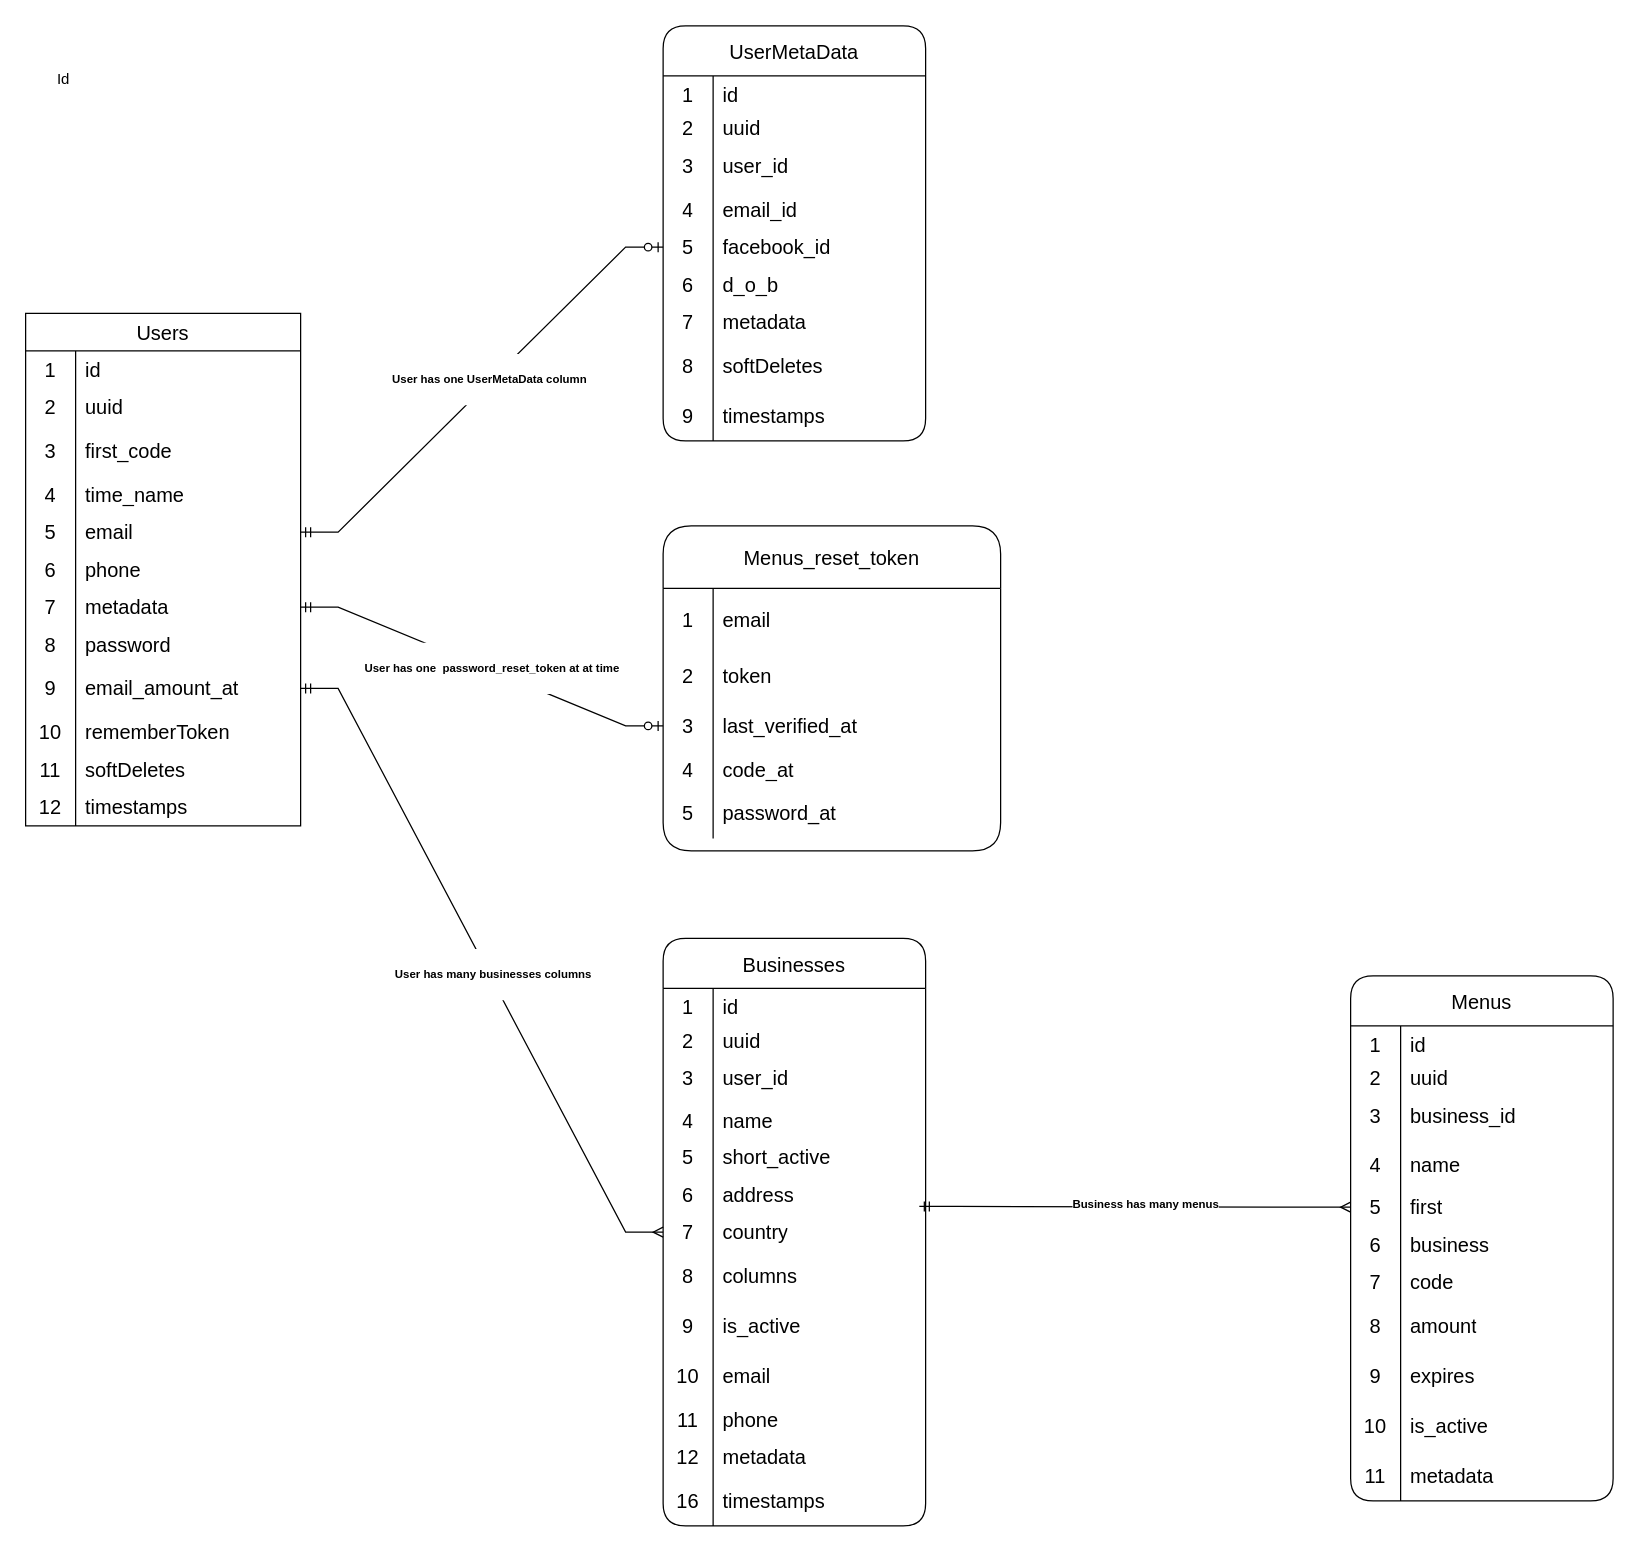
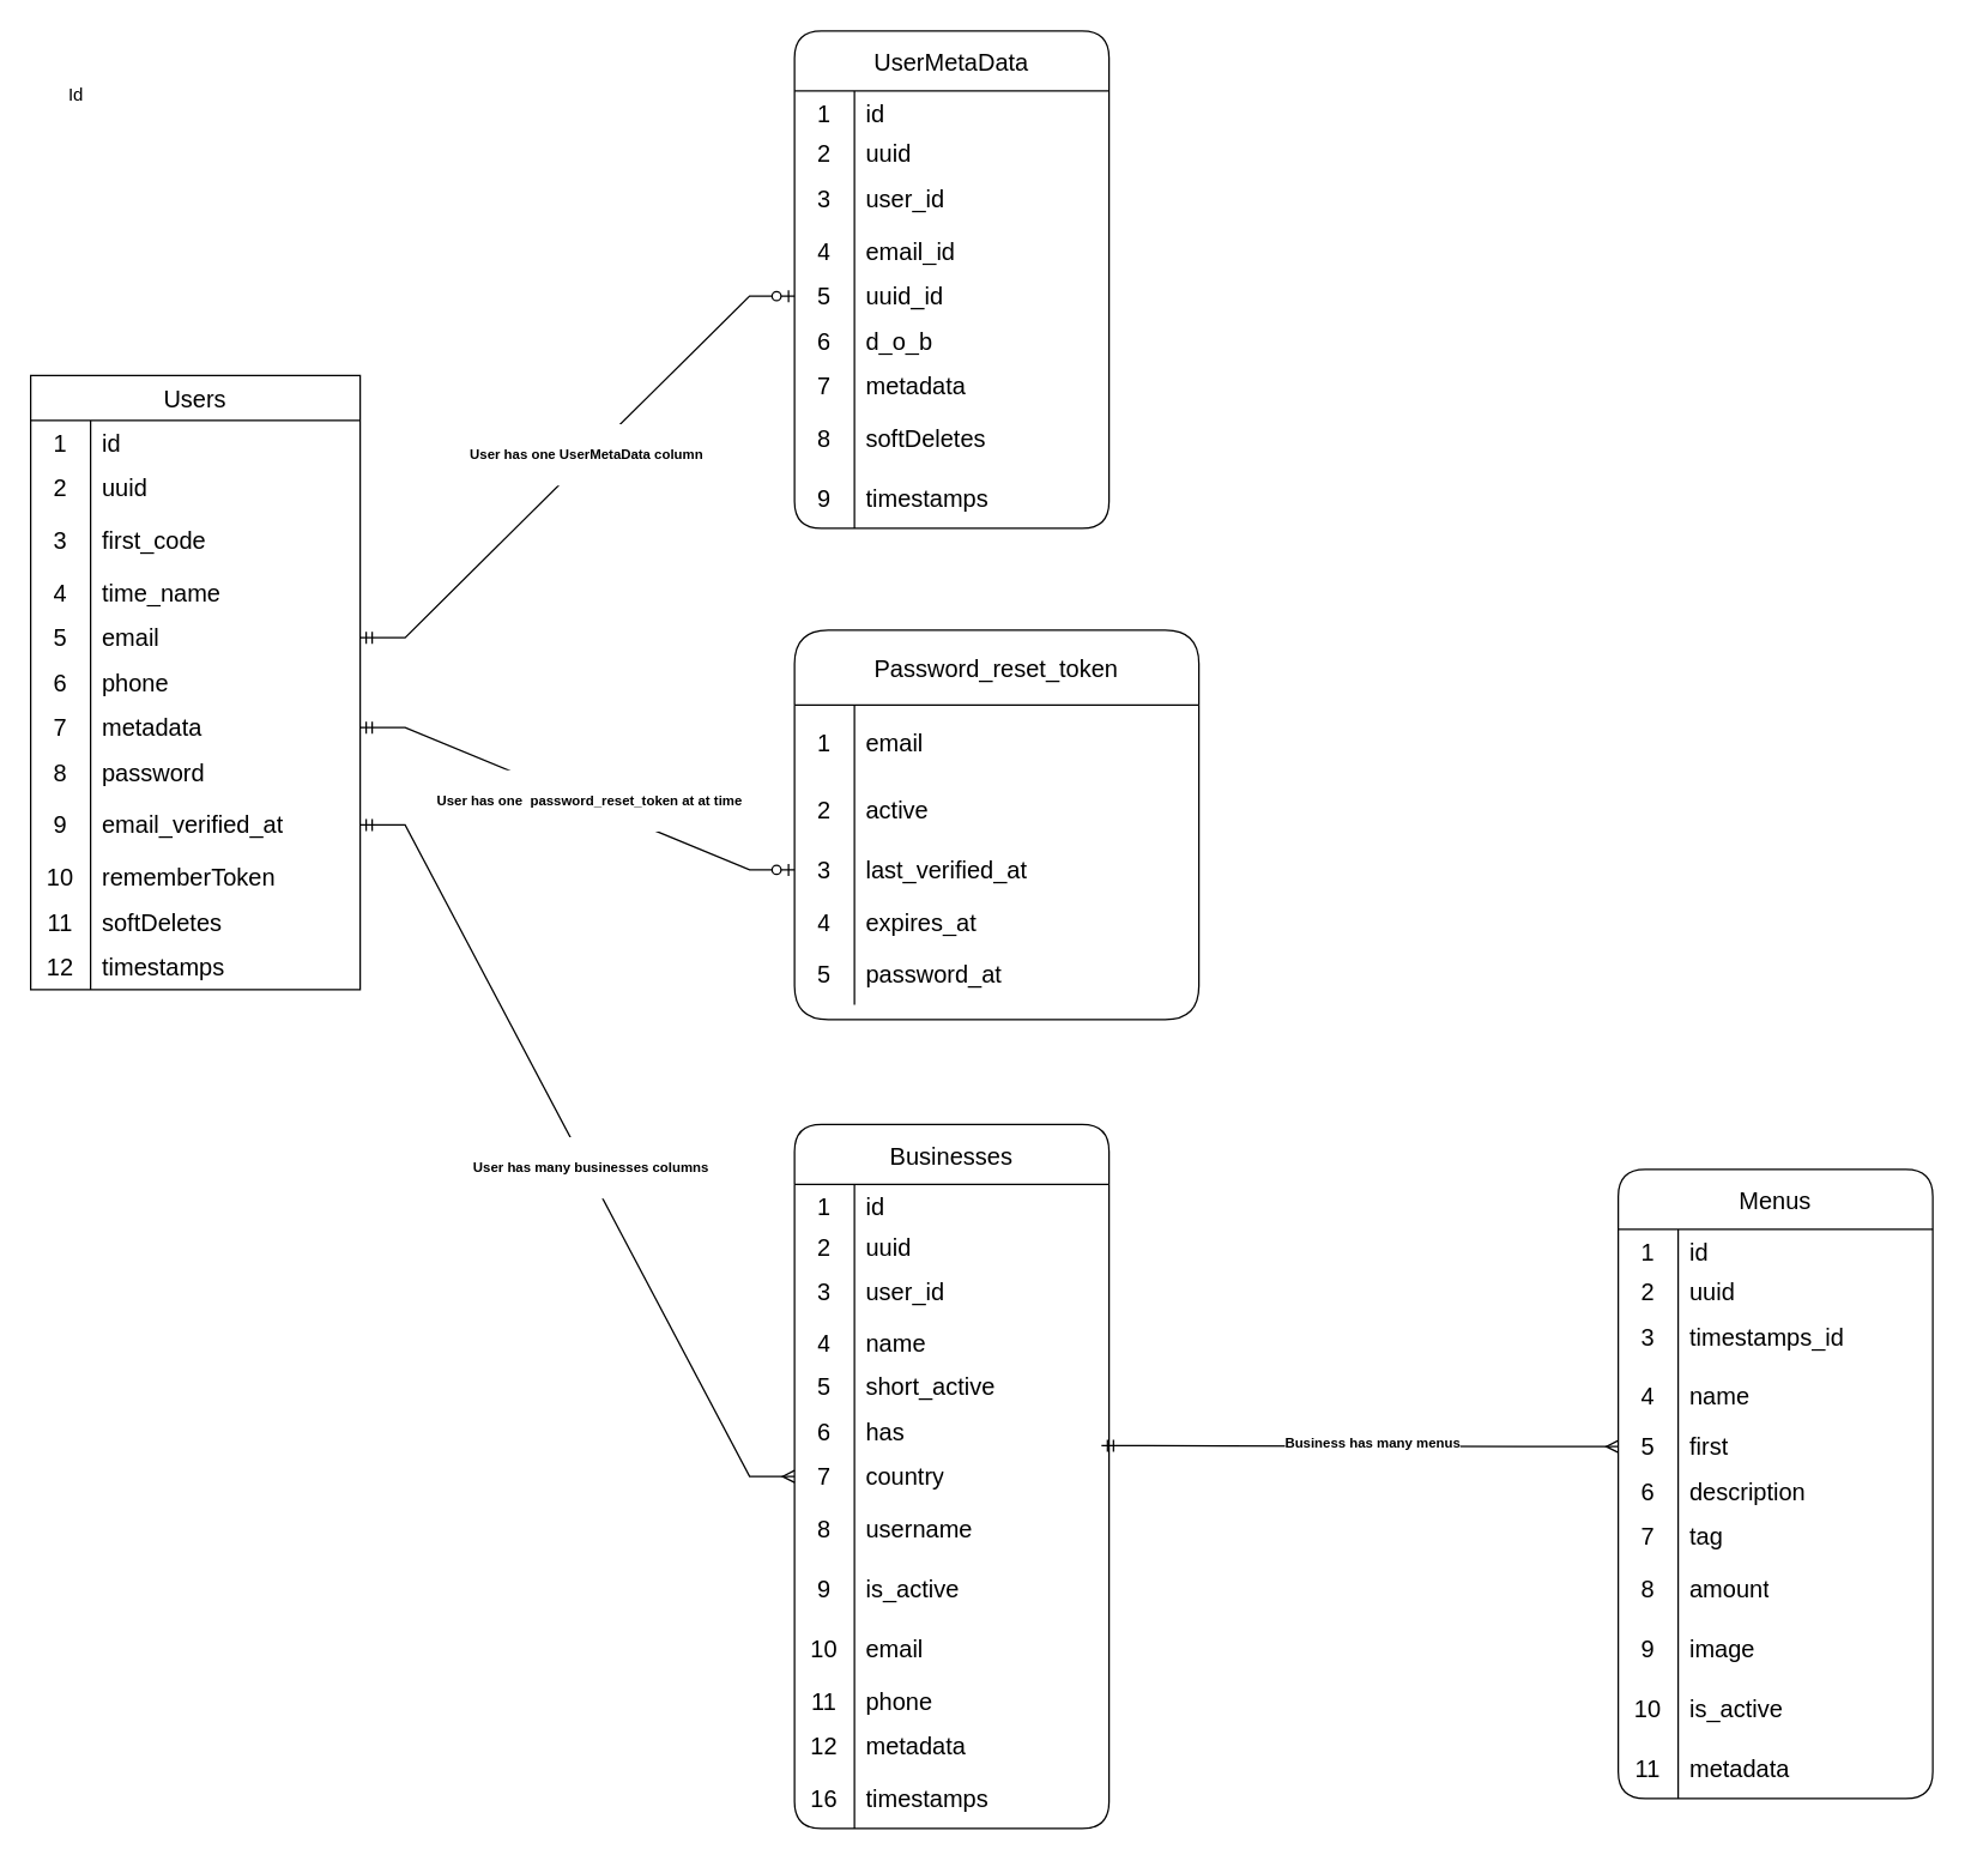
- <mxCell id="55" value="facebook_id" style="shape=partialRectangle;html=1;whiteSpace=wrap;connectable=0;fillColor=none;top=0;left=0;bottom=0;right=0;align=left;spacingLeft=6;overflow=hidden;strokeColor=inherit;fontSize=16;" parent="53" vertex="1"><mxGeometry x="40" width="170" height="30" as="geometry"><mxRectangle width="170" height="30" as="alternateBounds" /></mxGeometry></mxCell>
+ <mxCell id="55" value="uuid_id" style="shape=partialRectangle;html=1;whiteSpace=wrap;connectable=0;fillColor=none;top=0;left=0;bottom=0;right=0;align=left;spacingLeft=6;overflow=hidden;strokeColor=inherit;fontSize=16;" parent="53" vertex="1"><mxGeometry x="40" width="170" height="30" as="geometry"><mxRectangle width="170" height="30" as="alternateBounds" /></mxGeometry></mxCell>
- <mxCell id="148" value="Menus_reset_token" style="shape=table;startSize=50;container=1;collapsible=0;childLayout=tableLayout;fixedRows=1;rowLines=0;fontStyle=0;strokeColor=default;fontSize=16;rounded=1;" parent="1" vertex="1"><mxGeometry x="530" y="420" width="270" height="260" as="geometry" /></mxCell>
+ <mxCell id="148" value="Password_reset_token" style="shape=table;startSize=50;container=1;collapsible=0;childLayout=tableLayout;fixedRows=1;rowLines=0;fontStyle=0;strokeColor=default;fontSize=16;rounded=1;" parent="1" vertex="1"><mxGeometry x="530" y="420" width="270" height="260" as="geometry" /></mxCell>
- <mxCell id="154" value="token" style="shape=partialRectangle;html=1;whiteSpace=wrap;connectable=0;fillColor=none;top=0;left=0;bottom=0;right=0;align=left;spacingLeft=6;overflow=hidden;strokeColor=inherit;fontSize=16;" parent="152" vertex="1"><mxGeometry x="40" width="230" height="40" as="geometry"><mxRectangle width="230" height="40" as="alternateBounds" /></mxGeometry></mxCell>
+ <mxCell id="154" value="active" style="shape=partialRectangle;html=1;whiteSpace=wrap;connectable=0;fillColor=none;top=0;left=0;bottom=0;right=0;align=left;spacingLeft=6;overflow=hidden;strokeColor=inherit;fontSize=16;" parent="152" vertex="1"><mxGeometry x="40" width="230" height="40" as="geometry"><mxRectangle width="230" height="40" as="alternateBounds" /></mxGeometry></mxCell>
- <mxCell id="30" value="email_amount_at" style="shape=partialRectangle;html=1;whiteSpace=wrap;connectable=0;fillColor=none;top=0;left=0;bottom=0;right=0;align=left;spacingLeft=6;overflow=hidden;strokeColor=inherit;fontSize=16;" parent="28" vertex="1"><mxGeometry x="40" width="180" height="40" as="geometry"><mxRectangle width="180" height="40" as="alternateBounds" /></mxGeometry></mxCell>
+ <mxCell id="30" value="email_verified_at" style="shape=partialRectangle;html=1;whiteSpace=wrap;connectable=0;fillColor=none;top=0;left=0;bottom=0;right=0;align=left;spacingLeft=6;overflow=hidden;strokeColor=inherit;fontSize=16;" parent="28" vertex="1"><mxGeometry x="40" width="180" height="40" as="geometry"><mxRectangle width="180" height="40" as="alternateBounds" /></mxGeometry></mxCell>
- <mxCell id="160" value="code_at" style="shape=partialRectangle;html=1;whiteSpace=wrap;connectable=0;fillColor=none;top=0;left=0;bottom=0;right=0;align=left;spacingLeft=6;overflow=hidden;strokeColor=inherit;fontSize=16;" parent="158" vertex="1"><mxGeometry x="40" width="230" height="30" as="geometry"><mxRectangle width="230" height="30" as="alternateBounds" /></mxGeometry></mxCell>
+ <mxCell id="160" value="expires_at" style="shape=partialRectangle;html=1;whiteSpace=wrap;connectable=0;fillColor=none;top=0;left=0;bottom=0;right=0;align=left;spacingLeft=6;overflow=hidden;strokeColor=inherit;fontSize=16;" parent="158" vertex="1"><mxGeometry x="40" width="230" height="30" as="geometry"><mxRectangle width="230" height="30" as="alternateBounds" /></mxGeometry></mxCell>
- <mxCell id="121" value="business_id" style="shape=partialRectangle;html=1;whiteSpace=wrap;connectable=0;fillColor=none;top=0;left=0;bottom=0;right=0;align=left;spacingLeft=6;overflow=hidden;strokeColor=inherit;fontSize=16;" parent="119" vertex="1"><mxGeometry x="40" width="170" height="40" as="geometry"><mxRectangle width="170" height="40" as="alternateBounds" /></mxGeometry></mxCell>
+ <mxCell id="121" value="timestamps_id" style="shape=partialRectangle;html=1;whiteSpace=wrap;connectable=0;fillColor=none;top=0;left=0;bottom=0;right=0;align=left;spacingLeft=6;overflow=hidden;strokeColor=inherit;fontSize=16;" parent="119" vertex="1"><mxGeometry x="40" width="170" height="40" as="geometry"><mxRectangle width="170" height="40" as="alternateBounds" /></mxGeometry></mxCell>
- <mxCell id="88" value="address" style="shape=partialRectangle;html=1;whiteSpace=wrap;connectable=0;fillColor=none;top=0;left=0;bottom=0;right=0;align=left;spacingLeft=6;overflow=hidden;strokeColor=inherit;fontSize=16;" parent="86" vertex="1"><mxGeometry x="40" width="170" height="30" as="geometry"><mxRectangle width="170" height="30" as="alternateBounds" /></mxGeometry></mxCell>
+ <mxCell id="88" value="has" style="shape=partialRectangle;html=1;whiteSpace=wrap;connectable=0;fillColor=none;top=0;left=0;bottom=0;right=0;align=left;spacingLeft=6;overflow=hidden;strokeColor=inherit;fontSize=16;" parent="86" vertex="1"><mxGeometry x="40" width="170" height="30" as="geometry"><mxRectangle width="170" height="30" as="alternateBounds" /></mxGeometry></mxCell>
- <mxCell id="130" value="business" style="shape=partialRectangle;html=1;whiteSpace=wrap;connectable=0;fillColor=none;top=0;left=0;bottom=0;right=0;align=left;spacingLeft=6;overflow=hidden;strokeColor=inherit;fontSize=16;" parent="128" vertex="1"><mxGeometry x="40" width="170" height="30" as="geometry"><mxRectangle width="170" height="30" as="alternateBounds" /></mxGeometry></mxCell>
+ <mxCell id="130" value="description" style="shape=partialRectangle;html=1;whiteSpace=wrap;connectable=0;fillColor=none;top=0;left=0;bottom=0;right=0;align=left;spacingLeft=6;overflow=hidden;strokeColor=inherit;fontSize=16;" parent="128" vertex="1"><mxGeometry x="40" width="170" height="30" as="geometry"><mxRectangle width="170" height="30" as="alternateBounds" /></mxGeometry></mxCell>
- <mxCell id="94" value="columns" style="shape=partialRectangle;html=1;whiteSpace=wrap;connectable=0;fillColor=none;top=0;left=0;bottom=0;right=0;align=left;spacingLeft=6;overflow=hidden;strokeColor=inherit;fontSize=16;" parent="92" vertex="1"><mxGeometry x="40" width="170" height="40" as="geometry"><mxRectangle width="170" height="40" as="alternateBounds" /></mxGeometry></mxCell>
+ <mxCell id="94" value="username" style="shape=partialRectangle;html=1;whiteSpace=wrap;connectable=0;fillColor=none;top=0;left=0;bottom=0;right=0;align=left;spacingLeft=6;overflow=hidden;strokeColor=inherit;fontSize=16;" parent="92" vertex="1"><mxGeometry x="40" width="170" height="40" as="geometry"><mxRectangle width="170" height="40" as="alternateBounds" /></mxGeometry></mxCell>
- <mxCell id="133" value="code" style="shape=partialRectangle;html=1;whiteSpace=wrap;connectable=0;fillColor=none;top=0;left=0;bottom=0;right=0;align=left;spacingLeft=6;overflow=hidden;strokeColor=inherit;fontSize=16;" parent="131" vertex="1"><mxGeometry x="40" width="170" height="30" as="geometry"><mxRectangle width="170" height="30" as="alternateBounds" /></mxGeometry></mxCell>
+ <mxCell id="133" value="tag" style="shape=partialRectangle;html=1;whiteSpace=wrap;connectable=0;fillColor=none;top=0;left=0;bottom=0;right=0;align=left;spacingLeft=6;overflow=hidden;strokeColor=inherit;fontSize=16;" parent="131" vertex="1"><mxGeometry x="40" width="170" height="30" as="geometry"><mxRectangle width="170" height="30" as="alternateBounds" /></mxGeometry></mxCell>
- <mxCell id="139" value="expires" style="shape=partialRectangle;html=1;whiteSpace=wrap;connectable=0;fillColor=none;top=0;left=0;bottom=0;right=0;align=left;spacingLeft=6;overflow=hidden;strokeColor=inherit;fontSize=16;" parent="137" vertex="1"><mxGeometry x="40" width="170" height="40" as="geometry"><mxRectangle width="170" height="40" as="alternateBounds" /></mxGeometry></mxCell>
+ <mxCell id="139" value="image" style="shape=partialRectangle;html=1;whiteSpace=wrap;connectable=0;fillColor=none;top=0;left=0;bottom=0;right=0;align=left;spacingLeft=6;overflow=hidden;strokeColor=inherit;fontSize=16;" parent="137" vertex="1"><mxGeometry x="40" width="170" height="40" as="geometry"><mxRectangle width="170" height="40" as="alternateBounds" /></mxGeometry></mxCell>
